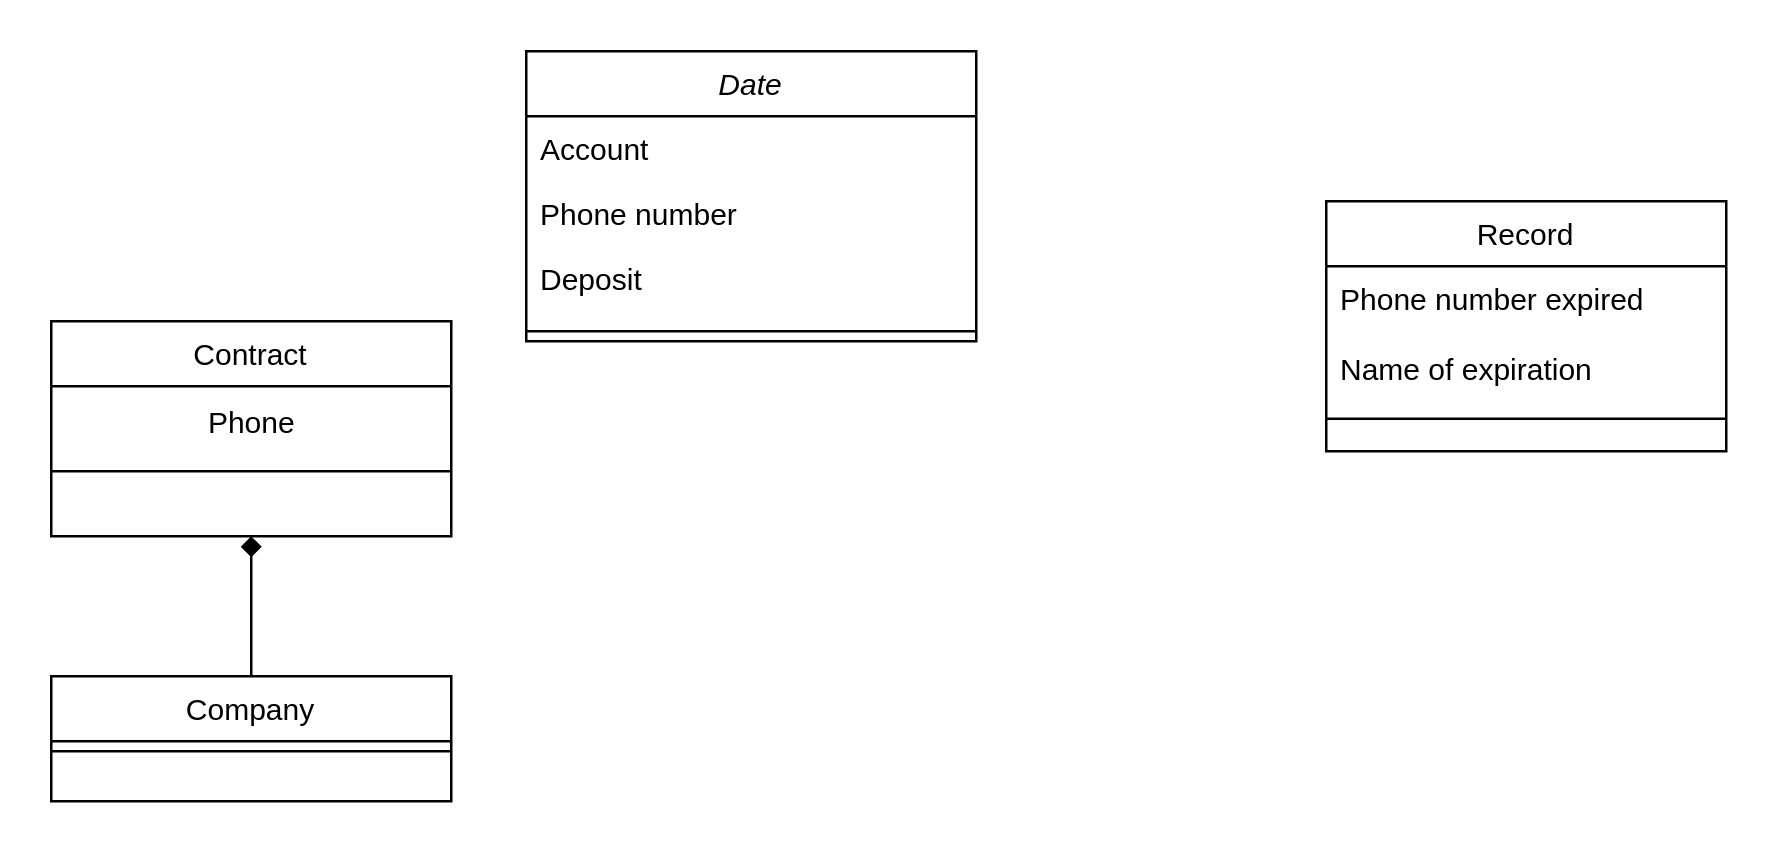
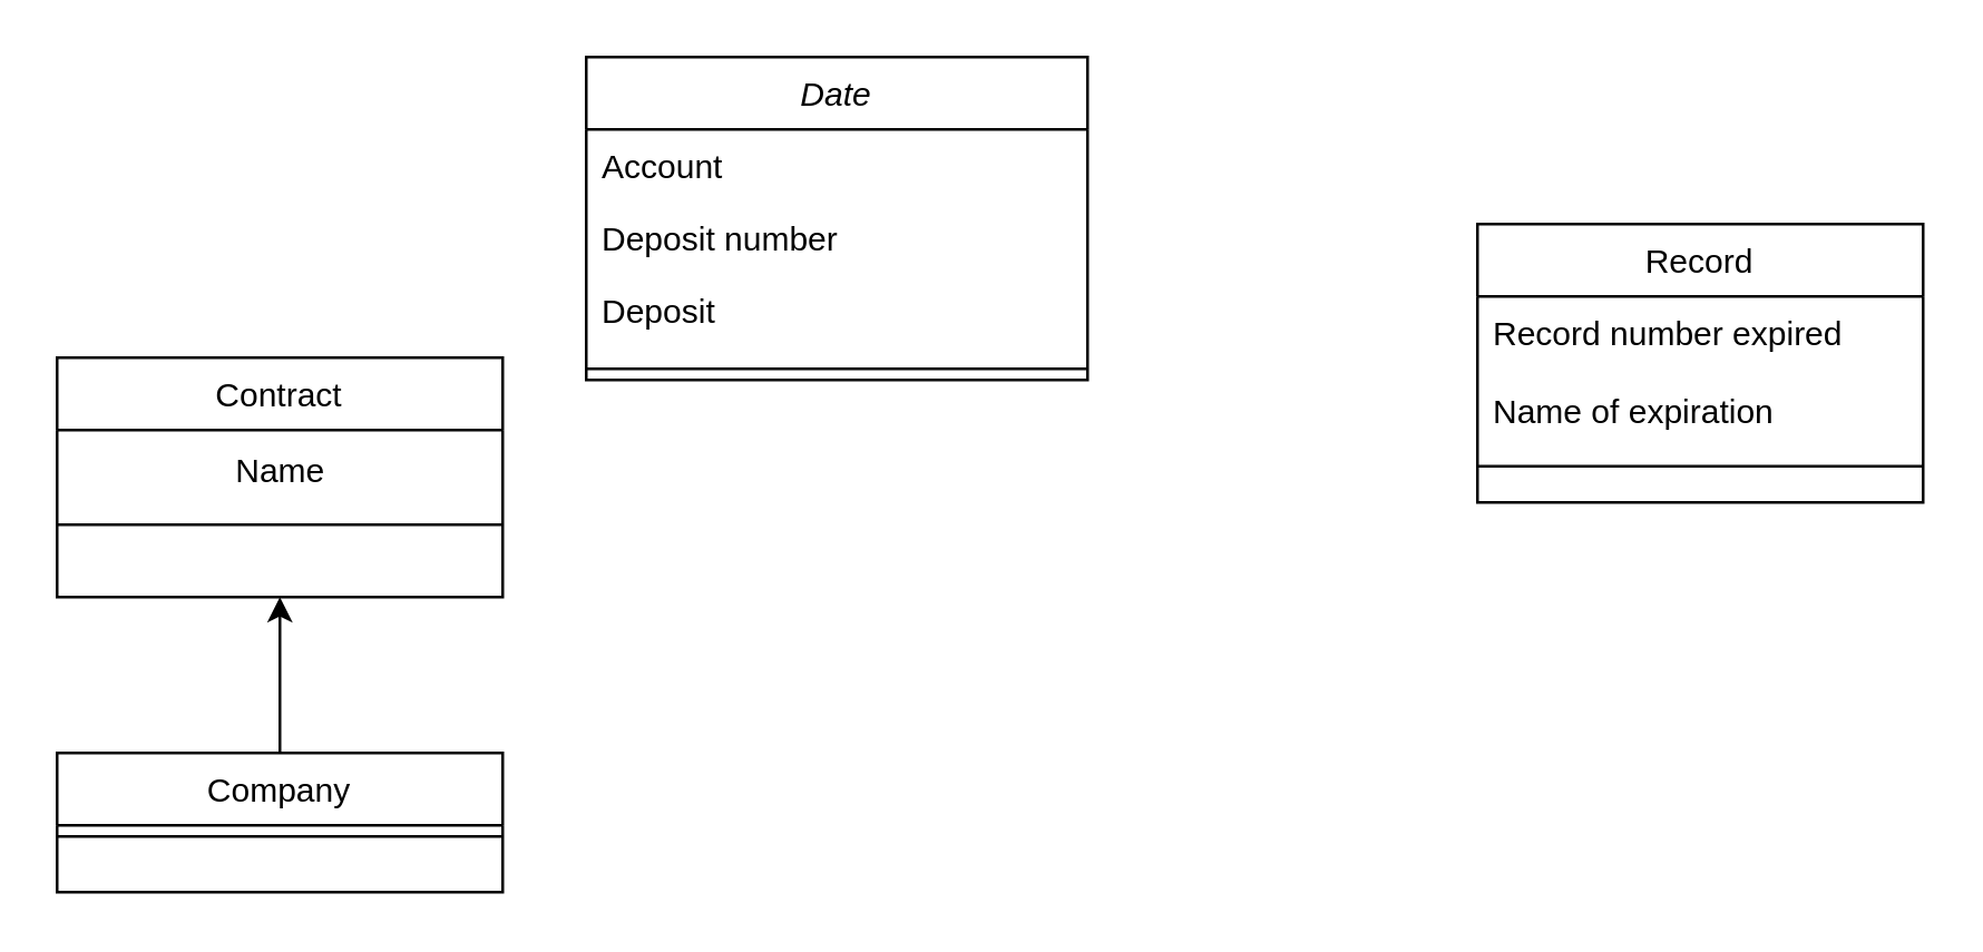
- <mxCell id="4" value="Phone number" style="text;align=left;verticalAlign=top;spacingLeft=4;spacingRight=4;overflow=hidden;rotatable=0;points=[[0,0.5],[1,0.5]];portConstraint=eastwest;" parent="2" vertex="1"><mxGeometry y="52" width="180" height="26" as="geometry" /></mxCell>
+ <mxCell id="4" value="Deposit number" style="text;align=left;verticalAlign=top;spacingLeft=4;spacingRight=4;overflow=hidden;rotatable=0;points=[[0,0.5],[1,0.5]];portConstraint=eastwest;" parent="2" vertex="1"><mxGeometry y="52" width="180" height="26" as="geometry" /></mxCell>
- <mxCell id="14" value="Phone number expired" style="text;align=left;verticalAlign=top;spacingLeft=4;spacingRight=4;overflow=hidden;rotatable=0;points=[[0,0.5],[1,0.5]];portConstraint=eastwest;rounded=0;shadow=0;html=0;" parent="13" vertex="1"><mxGeometry y="26" width="160" height="26" as="geometry" /></mxCell>
+ <mxCell id="14" value="Record number expired" style="text;align=left;verticalAlign=top;spacingLeft=4;spacingRight=4;overflow=hidden;rotatable=0;points=[[0,0.5],[1,0.5]];portConstraint=eastwest;rounded=0;shadow=0;html=0;" parent="13" vertex="1"><mxGeometry y="26" width="160" height="26" as="geometry" /></mxCell>
- <mxCell id="11" value="Phone" style="text;html=1;resizable=0;autosize=1;align=center;verticalAlign=middle;points=[];fillColor=none;strokeColor=none;rounded=0;" vertex="1" parent="10"><mxGeometry y="26" width="160" height="30" as="geometry" /></mxCell>
+ <mxCell id="11" value="Name" style="text;html=1;resizable=0;autosize=1;align=center;verticalAlign=middle;points=[];fillColor=none;strokeColor=none;rounded=0;" vertex="1" parent="10"><mxGeometry y="26" width="160" height="30" as="geometry" /></mxCell>
- <mxCell id="7" style="edgeStyle=orthogonalEdgeStyle;rounded=0;orthogonalLoop=1;jettySize=auto;html=1;exitX=0.5;exitY=0;exitDx=0;exitDy=0;entryX=0.5;entryY=1;entryDx=0;entryDy=0;endArrow=diamond;" edge="1" parent="1" source="8" target="10"><mxGeometry relative="1" as="geometry" /></mxCell>
+ <mxCell id="7" style="edgeStyle=orthogonalEdgeStyle;rounded=0;orthogonalLoop=1;jettySize=auto;html=1;exitX=0.5;exitY=0;exitDx=0;exitDy=0;entryX=0.5;entryY=1;entryDx=0;entryDy=0;" edge="1" parent="1" source="8" target="10"><mxGeometry relative="1" as="geometry" /></mxCell>
